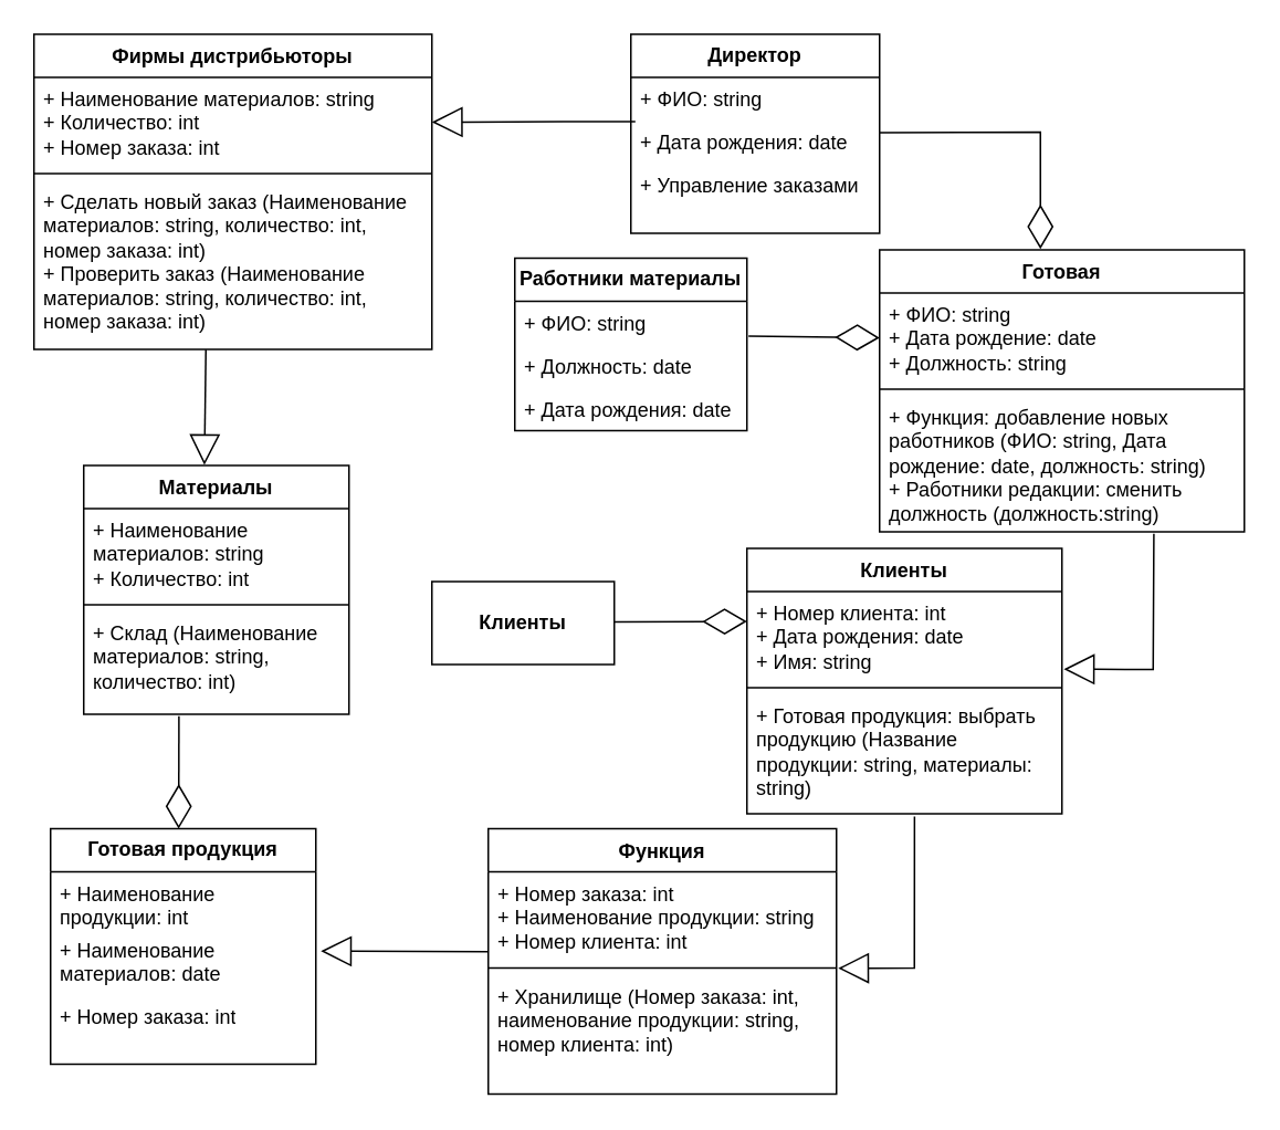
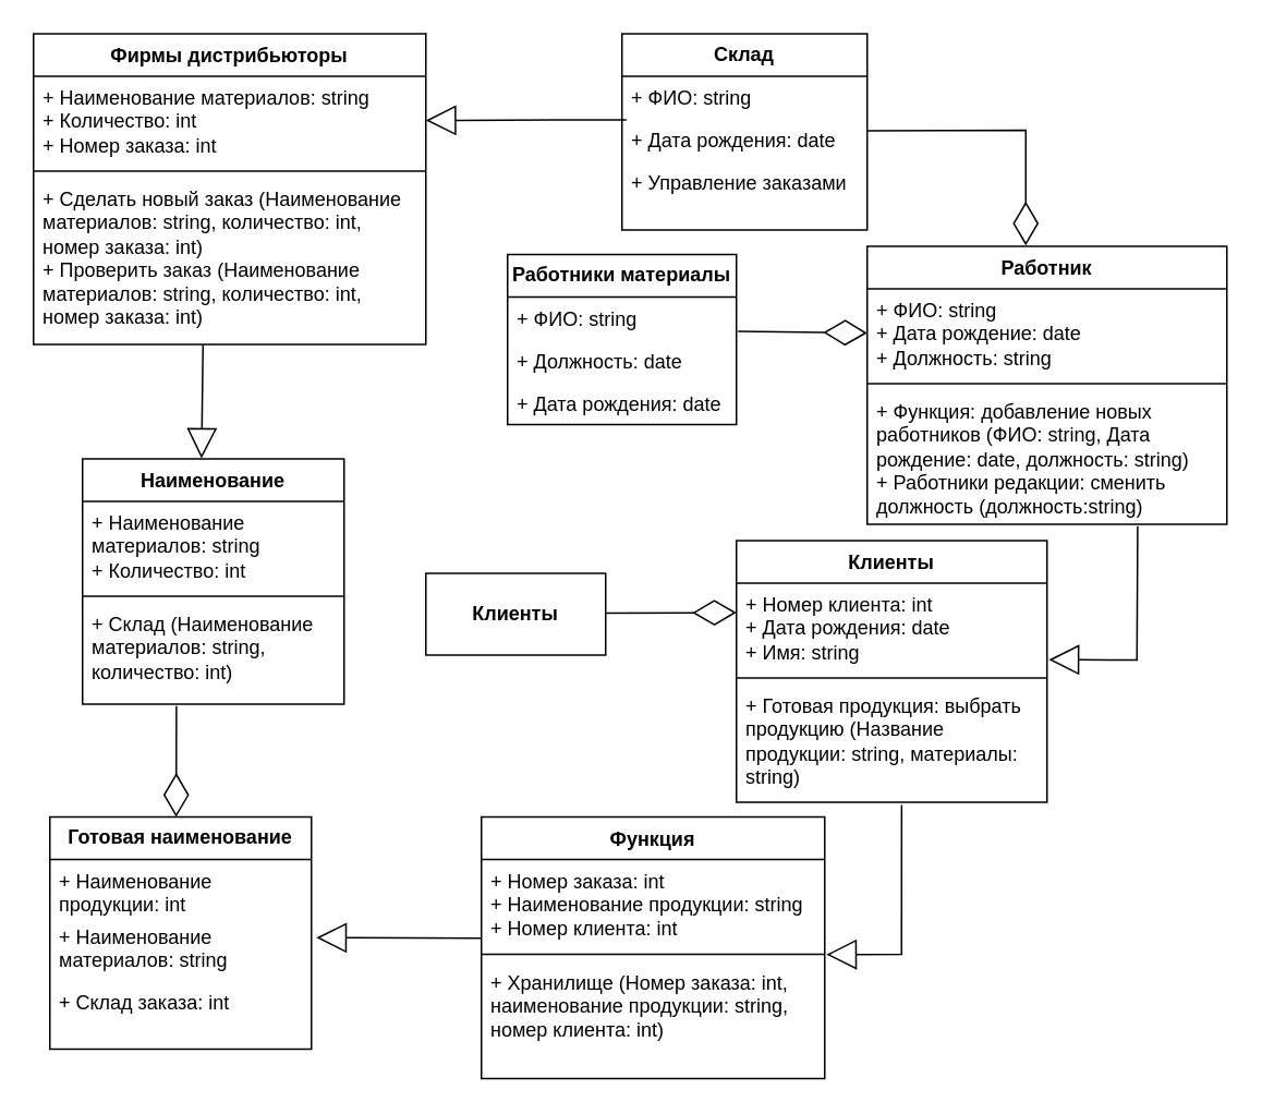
- <mxCell id="18" value="&lt;b&gt;Директор&lt;/b&gt;" style="swimlane;fontStyle=0;childLayout=stackLayout;horizontal=1;startSize=26;fillColor=none;horizontalStack=0;resizeParent=1;resizeParentMax=0;resizeLast=0;collapsible=1;marginBottom=0;whiteSpace=wrap;html=1;" parent="1" vertex="1"><mxGeometry x="380" y="20" width="150" height="120" as="geometry" /></mxCell>
+ <mxCell id="18" value="&lt;b&gt;Склад&lt;/b&gt;" style="swimlane;fontStyle=0;childLayout=stackLayout;horizontal=1;startSize=26;fillColor=none;horizontalStack=0;resizeParent=1;resizeParentMax=0;resizeLast=0;collapsible=1;marginBottom=0;whiteSpace=wrap;html=1;" parent="1" vertex="1"><mxGeometry x="380" y="20" width="150" height="120" as="geometry" /></mxCell>
- <mxCell id="22" value="Готовая" style="swimlane;fontStyle=1;align=center;verticalAlign=top;childLayout=stackLayout;horizontal=1;startSize=26;horizontalStack=0;resizeParent=1;resizeParentMax=0;resizeLast=0;collapsible=1;marginBottom=0;whiteSpace=wrap;html=1;" parent="1" vertex="1"><mxGeometry x="530" y="150" width="220" height="170" as="geometry" /></mxCell>
+ <mxCell id="22" value="Работник" style="swimlane;fontStyle=1;align=center;verticalAlign=top;childLayout=stackLayout;horizontal=1;startSize=26;horizontalStack=0;resizeParent=1;resizeParentMax=0;resizeLast=0;collapsible=1;marginBottom=0;whiteSpace=wrap;html=1;" parent="1" vertex="1"><mxGeometry x="530" y="150" width="220" height="170" as="geometry" /></mxCell>
- <mxCell id="6" value="Материалы" style="swimlane;fontStyle=1;align=center;verticalAlign=top;childLayout=stackLayout;horizontal=1;startSize=26;horizontalStack=0;resizeParent=1;resizeParentMax=0;resizeLast=0;collapsible=1;marginBottom=0;whiteSpace=wrap;html=1;" parent="1" vertex="1"><mxGeometry x="50" y="280" width="160" height="150" as="geometry" /></mxCell>
+ <mxCell id="6" value="Наименование" style="swimlane;fontStyle=1;align=center;verticalAlign=top;childLayout=stackLayout;horizontal=1;startSize=26;horizontalStack=0;resizeParent=1;resizeParentMax=0;resizeLast=0;collapsible=1;marginBottom=0;whiteSpace=wrap;html=1;" parent="1" vertex="1"><mxGeometry x="50" y="280" width="160" height="150" as="geometry" /></mxCell>
- <mxCell id="10" value="&lt;b&gt;Готовая продукция&lt;/b&gt;" style="swimlane;fontStyle=0;childLayout=stackLayout;horizontal=1;startSize=26;fillColor=none;horizontalStack=0;resizeParent=1;resizeParentMax=0;resizeLast=0;collapsible=1;marginBottom=0;whiteSpace=wrap;html=1;" parent="1" vertex="1"><mxGeometry x="30" y="499" width="160" height="142" as="geometry" /></mxCell>
+ <mxCell id="10" value="&lt;b&gt;Готовая наименование&lt;/b&gt;" style="swimlane;fontStyle=0;childLayout=stackLayout;horizontal=1;startSize=26;fillColor=none;horizontalStack=0;resizeParent=1;resizeParentMax=0;resizeLast=0;collapsible=1;marginBottom=0;whiteSpace=wrap;html=1;" parent="1" vertex="1"><mxGeometry x="30" y="499" width="160" height="142" as="geometry" /></mxCell>
- <mxCell id="12" value="+ Наименование материалов: date" style="text;strokeColor=none;fillColor=none;align=left;verticalAlign=top;spacingLeft=4;spacingRight=4;overflow=hidden;rotatable=0;points=[[0,0.5],[1,0.5]];portConstraint=eastwest;whiteSpace=wrap;html=1;" parent="10" vertex="1"><mxGeometry y="60" width="160" height="40" as="geometry" /></mxCell>
+ <mxCell id="12" value="+ Наименование материалов: string" style="text;strokeColor=none;fillColor=none;align=left;verticalAlign=top;spacingLeft=4;spacingRight=4;overflow=hidden;rotatable=0;points=[[0,0.5],[1,0.5]];portConstraint=eastwest;whiteSpace=wrap;html=1;" parent="10" vertex="1"><mxGeometry y="60" width="160" height="40" as="geometry" /></mxCell>
- <mxCell id="13" value="+ Номер заказа: int" style="text;strokeColor=none;fillColor=none;align=left;verticalAlign=top;spacingLeft=4;spacingRight=4;overflow=hidden;rotatable=0;points=[[0,0.5],[1,0.5]];portConstraint=eastwest;whiteSpace=wrap;html=1;" parent="10" vertex="1"><mxGeometry y="100" width="160" height="42" as="geometry" /></mxCell>
+ <mxCell id="13" value="+ Склад заказа: int" style="text;strokeColor=none;fillColor=none;align=left;verticalAlign=top;spacingLeft=4;spacingRight=4;overflow=hidden;rotatable=0;points=[[0,0.5],[1,0.5]];portConstraint=eastwest;whiteSpace=wrap;html=1;" parent="10" vertex="1"><mxGeometry y="100" width="160" height="42" as="geometry" /></mxCell>
